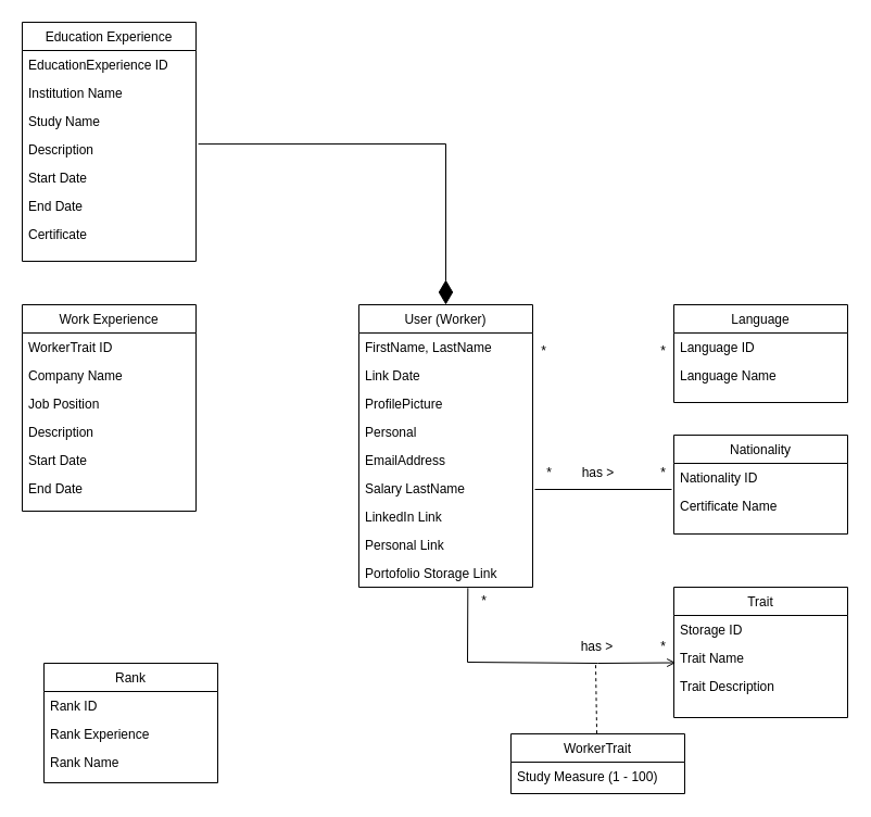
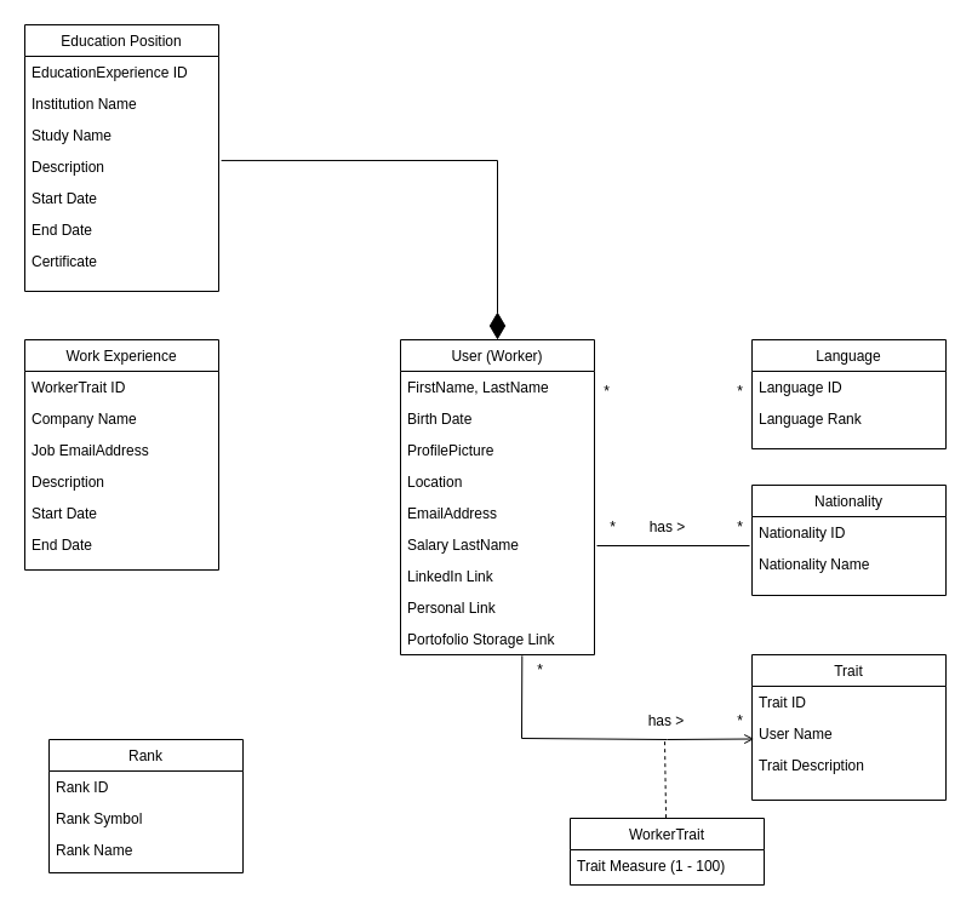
- <mxCell id="33" value="Education Experience" style="swimlane;fontStyle=0;align=center;verticalAlign=top;childLayout=stackLayout;horizontal=1;startSize=26;horizontalStack=0;resizeParent=1;resizeLast=0;collapsible=1;marginBottom=0;rounded=0;shadow=0;strokeWidth=1;" vertex="1" parent="1"><mxGeometry x="20" y="20" width="160" height="220" as="geometry"><mxRectangle x="550" y="140" width="160" height="26" as="alternateBounds" /></mxGeometry></mxCell>
+ <mxCell id="33" value="Education Position" style="swimlane;fontStyle=0;align=center;verticalAlign=top;childLayout=stackLayout;horizontal=1;startSize=26;horizontalStack=0;resizeParent=1;resizeLast=0;collapsible=1;marginBottom=0;rounded=0;shadow=0;strokeWidth=1;" vertex="1" parent="1"><mxGeometry x="20" y="20" width="160" height="220" as="geometry"><mxRectangle x="550" y="140" width="160" height="26" as="alternateBounds" /></mxGeometry></mxCell>
- <mxCell id="4" value="Link Date" style="text;align=left;verticalAlign=top;spacingLeft=4;spacingRight=4;overflow=hidden;rotatable=0;points=[[0,0.5],[1,0.5]];portConstraint=eastwest;rounded=0;shadow=0;html=0;" parent="2" vertex="1"><mxGeometry y="52" width="160" height="26" as="geometry" /></mxCell>
+ <mxCell id="4" value="Birth Date" style="text;align=left;verticalAlign=top;spacingLeft=4;spacingRight=4;overflow=hidden;rotatable=0;points=[[0,0.5],[1,0.5]];portConstraint=eastwest;rounded=0;shadow=0;html=0;" parent="2" vertex="1"><mxGeometry y="52" width="160" height="26" as="geometry" /></mxCell>
- <mxCell id="14" value="Language Name" style="text;align=left;verticalAlign=top;spacingLeft=4;spacingRight=4;overflow=hidden;rotatable=0;points=[[0,0.5],[1,0.5]];portConstraint=eastwest;rounded=0;shadow=0;html=0;" vertex="1" parent="12"><mxGeometry y="52" width="160" height="26" as="geometry" /></mxCell>
+ <mxCell id="14" value="Language Rank" style="text;align=left;verticalAlign=top;spacingLeft=4;spacingRight=4;overflow=hidden;rotatable=0;points=[[0,0.5],[1,0.5]];portConstraint=eastwest;rounded=0;shadow=0;html=0;" vertex="1" parent="12"><mxGeometry y="52" width="160" height="26" as="geometry" /></mxCell>
- <mxCell id="29" value="Job Position" style="text;align=left;verticalAlign=top;spacingLeft=4;spacingRight=4;overflow=hidden;rotatable=0;points=[[0,0.5],[1,0.5]];portConstraint=eastwest;rounded=0;shadow=0;html=0;" vertex="1" parent="26"><mxGeometry y="78" width="160" height="26" as="geometry" /></mxCell>
+ <mxCell id="29" value="Job EmailAddress" style="text;align=left;verticalAlign=top;spacingLeft=4;spacingRight=4;overflow=hidden;rotatable=0;points=[[0,0.5],[1,0.5]];portConstraint=eastwest;rounded=0;shadow=0;html=0;" vertex="1" parent="26"><mxGeometry y="78" width="160" height="26" as="geometry" /></mxCell>
- <mxCell id="6" value="Personal" style="text;align=left;verticalAlign=top;spacingLeft=4;spacingRight=4;overflow=hidden;rotatable=0;points=[[0,0.5],[1,0.5]];portConstraint=eastwest;rounded=0;shadow=0;html=0;" vertex="1" parent="2"><mxGeometry y="104" width="160" height="26" as="geometry" /></mxCell>
+ <mxCell id="6" value="Location" style="text;align=left;verticalAlign=top;spacingLeft=4;spacingRight=4;overflow=hidden;rotatable=0;points=[[0,0.5],[1,0.5]];portConstraint=eastwest;rounded=0;shadow=0;html=0;" vertex="1" parent="2"><mxGeometry y="104" width="160" height="26" as="geometry" /></mxCell>
- <mxCell id="17" value="Certificate Name" style="text;align=left;verticalAlign=top;spacingLeft=4;spacingRight=4;overflow=hidden;rotatable=0;points=[[0,0.5],[1,0.5]];portConstraint=eastwest;rounded=0;shadow=0;html=0;" vertex="1" parent="15"><mxGeometry y="52" width="160" height="26" as="geometry" /></mxCell>
+ <mxCell id="17" value="Nationality Name" style="text;align=left;verticalAlign=top;spacingLeft=4;spacingRight=4;overflow=hidden;rotatable=0;points=[[0,0.5],[1,0.5]];portConstraint=eastwest;rounded=0;shadow=0;html=0;" vertex="1" parent="15"><mxGeometry y="52" width="160" height="26" as="geometry" /></mxCell>
- <mxCell id="19" value="Storage ID" style="text;align=left;verticalAlign=top;spacingLeft=4;spacingRight=4;overflow=hidden;rotatable=0;points=[[0,0.5],[1,0.5]];portConstraint=eastwest;rounded=0;shadow=0;html=0;" vertex="1" parent="18"><mxGeometry y="26" width="160" height="26" as="geometry" /></mxCell>
+ <mxCell id="19" value="Trait ID" style="text;align=left;verticalAlign=top;spacingLeft=4;spacingRight=4;overflow=hidden;rotatable=0;points=[[0,0.5],[1,0.5]];portConstraint=eastwest;rounded=0;shadow=0;html=0;" vertex="1" parent="18"><mxGeometry y="26" width="160" height="26" as="geometry" /></mxCell>
- <mxCell id="20" value="Trait Name" style="text;align=left;verticalAlign=top;spacingLeft=4;spacingRight=4;overflow=hidden;rotatable=0;points=[[0,0.5],[1,0.5]];portConstraint=eastwest;rounded=0;shadow=0;html=0;" vertex="1" parent="18"><mxGeometry y="52" width="160" height="26" as="geometry" /></mxCell>
+ <mxCell id="20" value="User Name" style="text;align=left;verticalAlign=top;spacingLeft=4;spacingRight=4;overflow=hidden;rotatable=0;points=[[0,0.5],[1,0.5]];portConstraint=eastwest;rounded=0;shadow=0;html=0;" vertex="1" parent="18"><mxGeometry y="52" width="160" height="26" as="geometry" /></mxCell>
- <mxCell id="24" value="Rank Experience" style="text;align=left;verticalAlign=top;spacingLeft=4;spacingRight=4;overflow=hidden;rotatable=0;points=[[0,0.5],[1,0.5]];portConstraint=eastwest;rounded=0;shadow=0;html=0;" vertex="1" parent="22"><mxGeometry y="52" width="160" height="26" as="geometry" /></mxCell>
+ <mxCell id="24" value="Rank Symbol" style="text;align=left;verticalAlign=top;spacingLeft=4;spacingRight=4;overflow=hidden;rotatable=0;points=[[0,0.5],[1,0.5]];portConstraint=eastwest;rounded=0;shadow=0;html=0;" vertex="1" parent="22"><mxGeometry y="52" width="160" height="26" as="geometry" /></mxCell>
- <mxCell id="54" value="Study Measure (1 - 100)" style="text;align=left;verticalAlign=top;spacingLeft=4;spacingRight=4;overflow=hidden;rotatable=0;points=[[0,0.5],[1,0.5]];portConstraint=eastwest;rounded=0;shadow=0;html=0;" vertex="1" parent="53"><mxGeometry y="26" width="160" height="26" as="geometry" /></mxCell>
+ <mxCell id="54" value="Trait Measure (1 - 100)" style="text;align=left;verticalAlign=top;spacingLeft=4;spacingRight=4;overflow=hidden;rotatable=0;points=[[0,0.5],[1,0.5]];portConstraint=eastwest;rounded=0;shadow=0;html=0;" vertex="1" parent="53"><mxGeometry y="26" width="160" height="26" as="geometry" /></mxCell>
